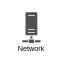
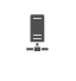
- <mxCell id="4" value="Network" style="text;html=1;strokeColor=none;fillColor=none;align=center;verticalAlign=middle;whiteSpace=wrap;rounded=0;" vertex="1" parent="2"><mxGeometry y="51" width="63.06" height="20" as="geometry" /></mxCell>
